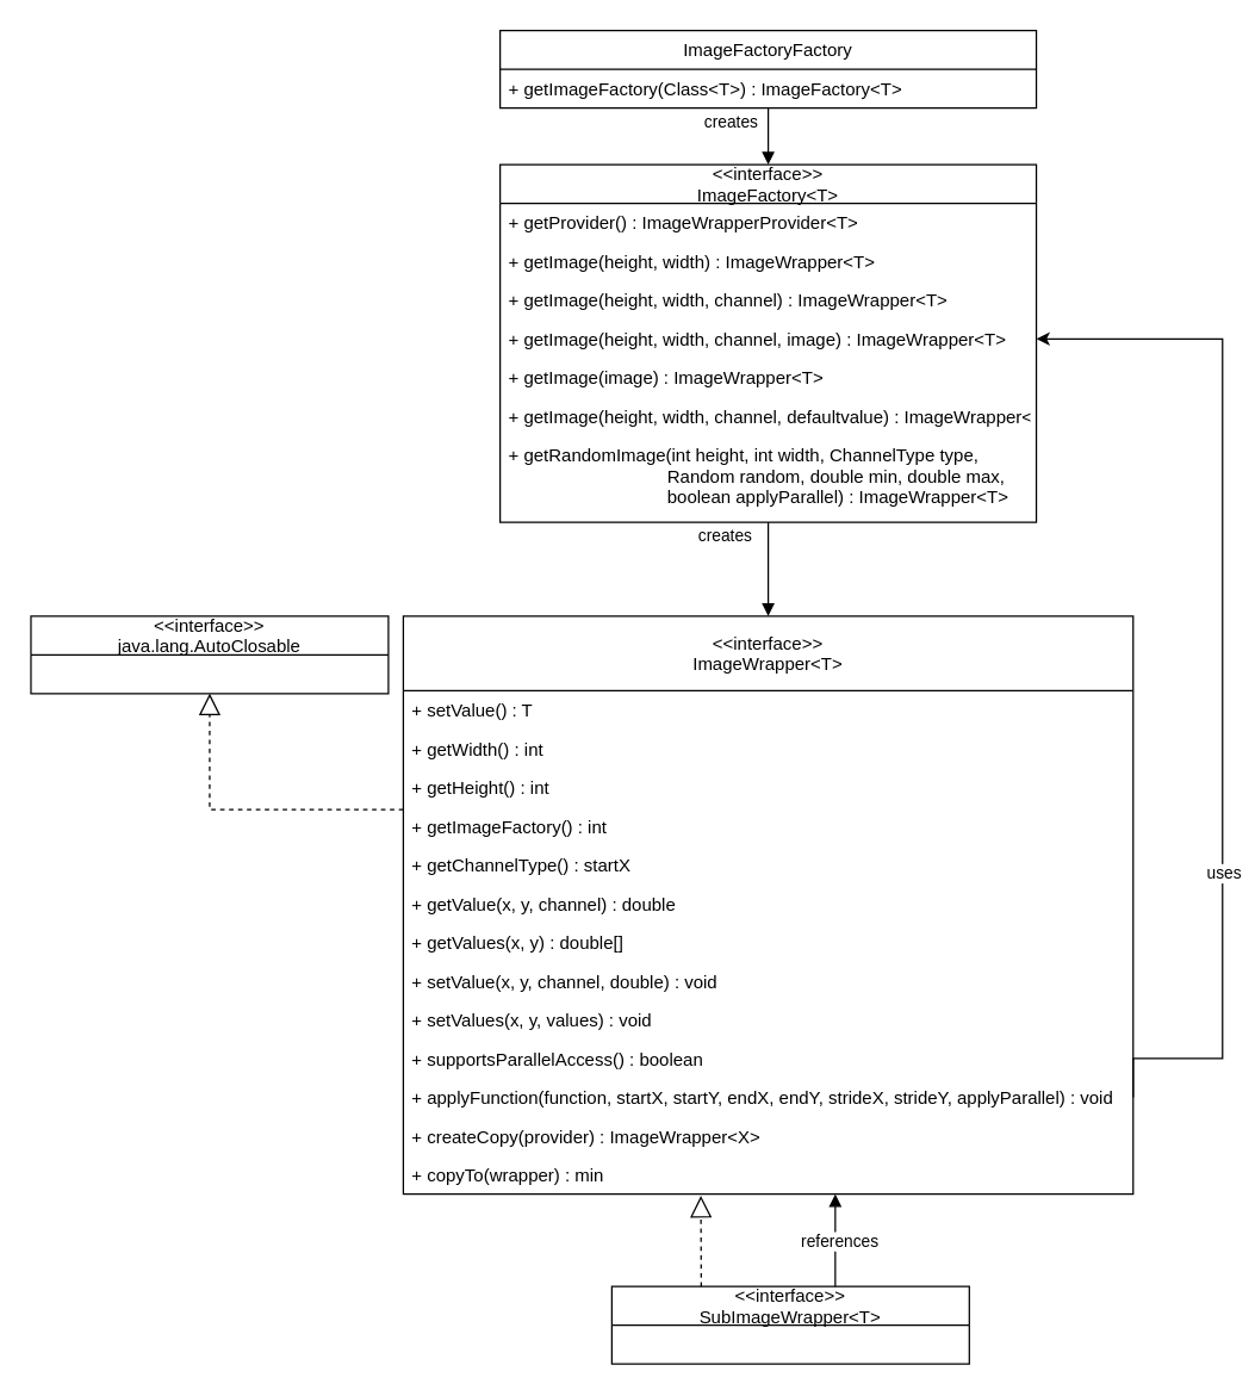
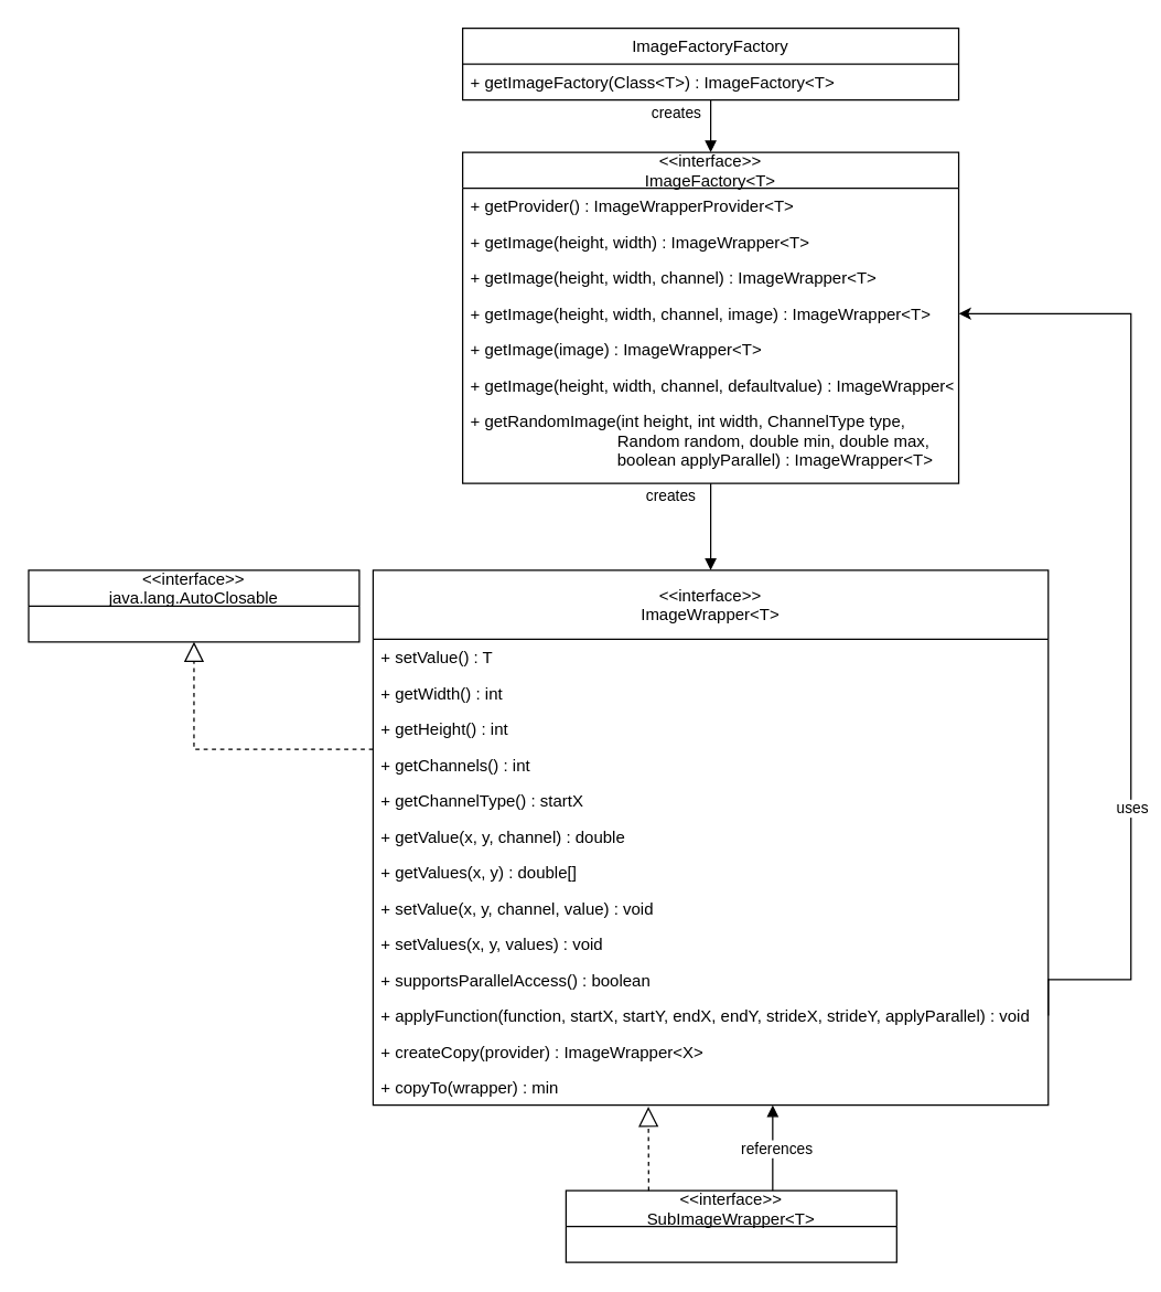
- <mxCell id="14" value="+ getImageFactory() : int" style="text;strokeColor=none;fillColor=none;align=left;verticalAlign=top;spacingLeft=4;spacingRight=4;overflow=hidden;rotatable=0;points=[[0,0.5],[1,0.5]];portConstraint=eastwest;" parent="10" vertex="1"><mxGeometry y="128" width="490" height="26" as="geometry" /></mxCell>
+ <mxCell id="14" value="+ getChannels() : int" style="text;strokeColor=none;fillColor=none;align=left;verticalAlign=top;spacingLeft=4;spacingRight=4;overflow=hidden;rotatable=0;points=[[0,0.5],[1,0.5]];portConstraint=eastwest;" parent="10" vertex="1"><mxGeometry y="128" width="490" height="26" as="geometry" /></mxCell>
- <mxCell id="18" value="+ setValue(x, y, channel, double) : void" style="text;strokeColor=none;fillColor=none;align=left;verticalAlign=top;spacingLeft=4;spacingRight=4;overflow=hidden;rotatable=0;points=[[0,0.5],[1,0.5]];portConstraint=eastwest;" parent="10" vertex="1"><mxGeometry y="232" width="490" height="26" as="geometry" /></mxCell>
+ <mxCell id="18" value="+ setValue(x, y, channel, value) : void" style="text;strokeColor=none;fillColor=none;align=left;verticalAlign=top;spacingLeft=4;spacingRight=4;overflow=hidden;rotatable=0;points=[[0,0.5],[1,0.5]];portConstraint=eastwest;" parent="10" vertex="1"><mxGeometry y="232" width="490" height="26" as="geometry" /></mxCell>
